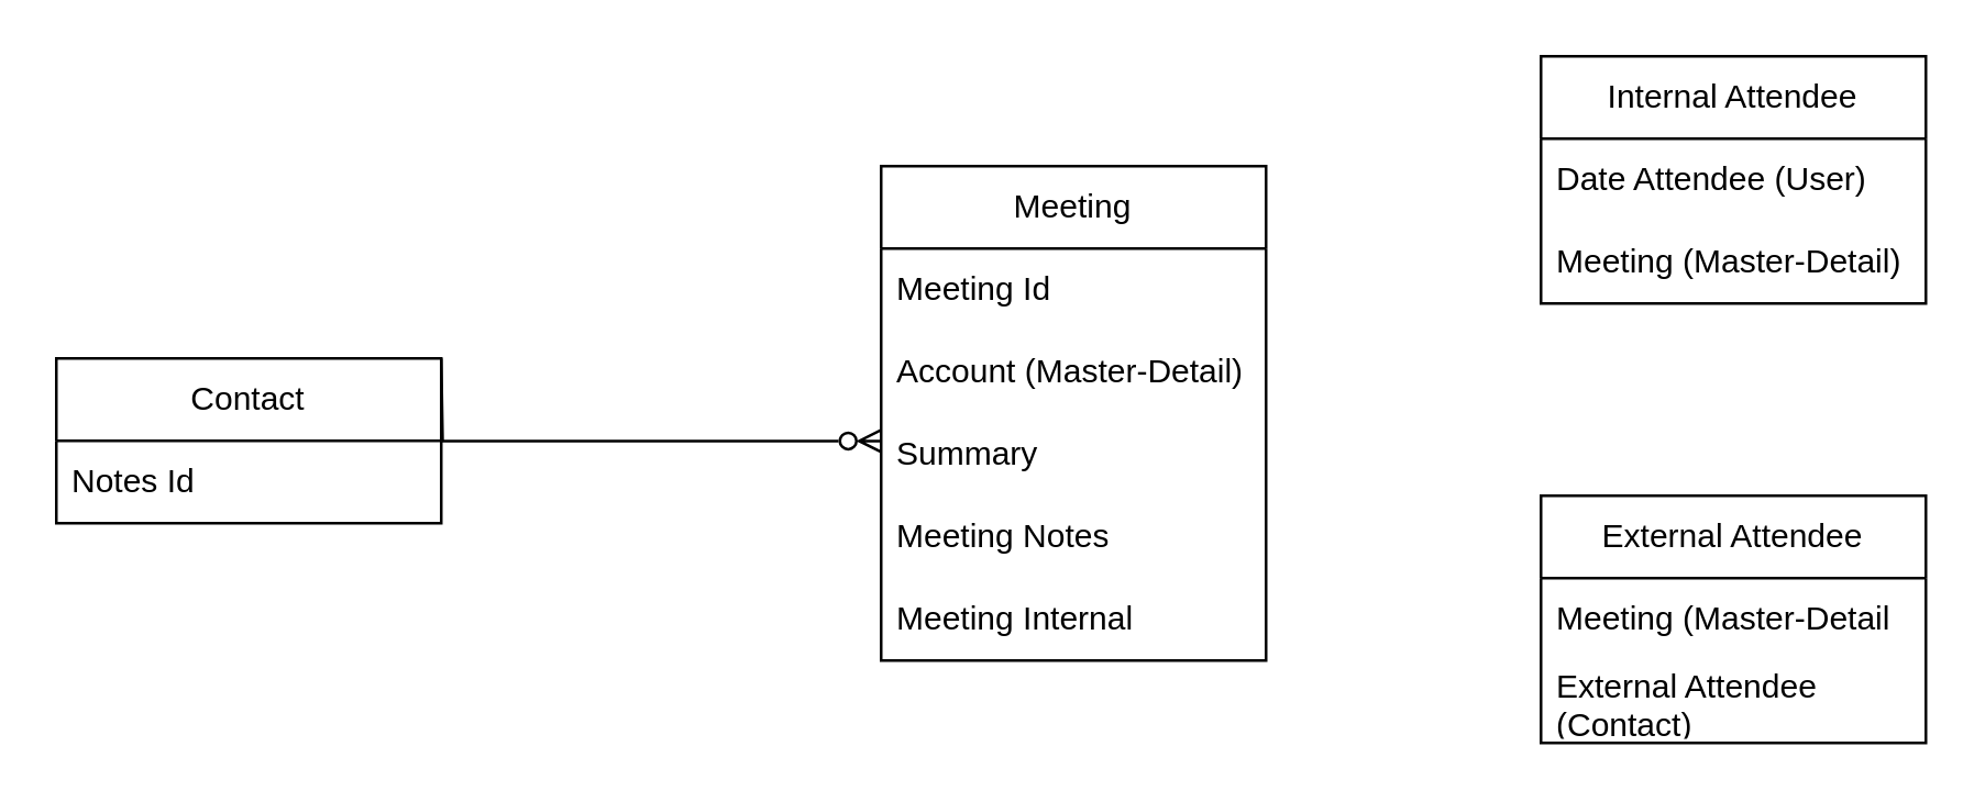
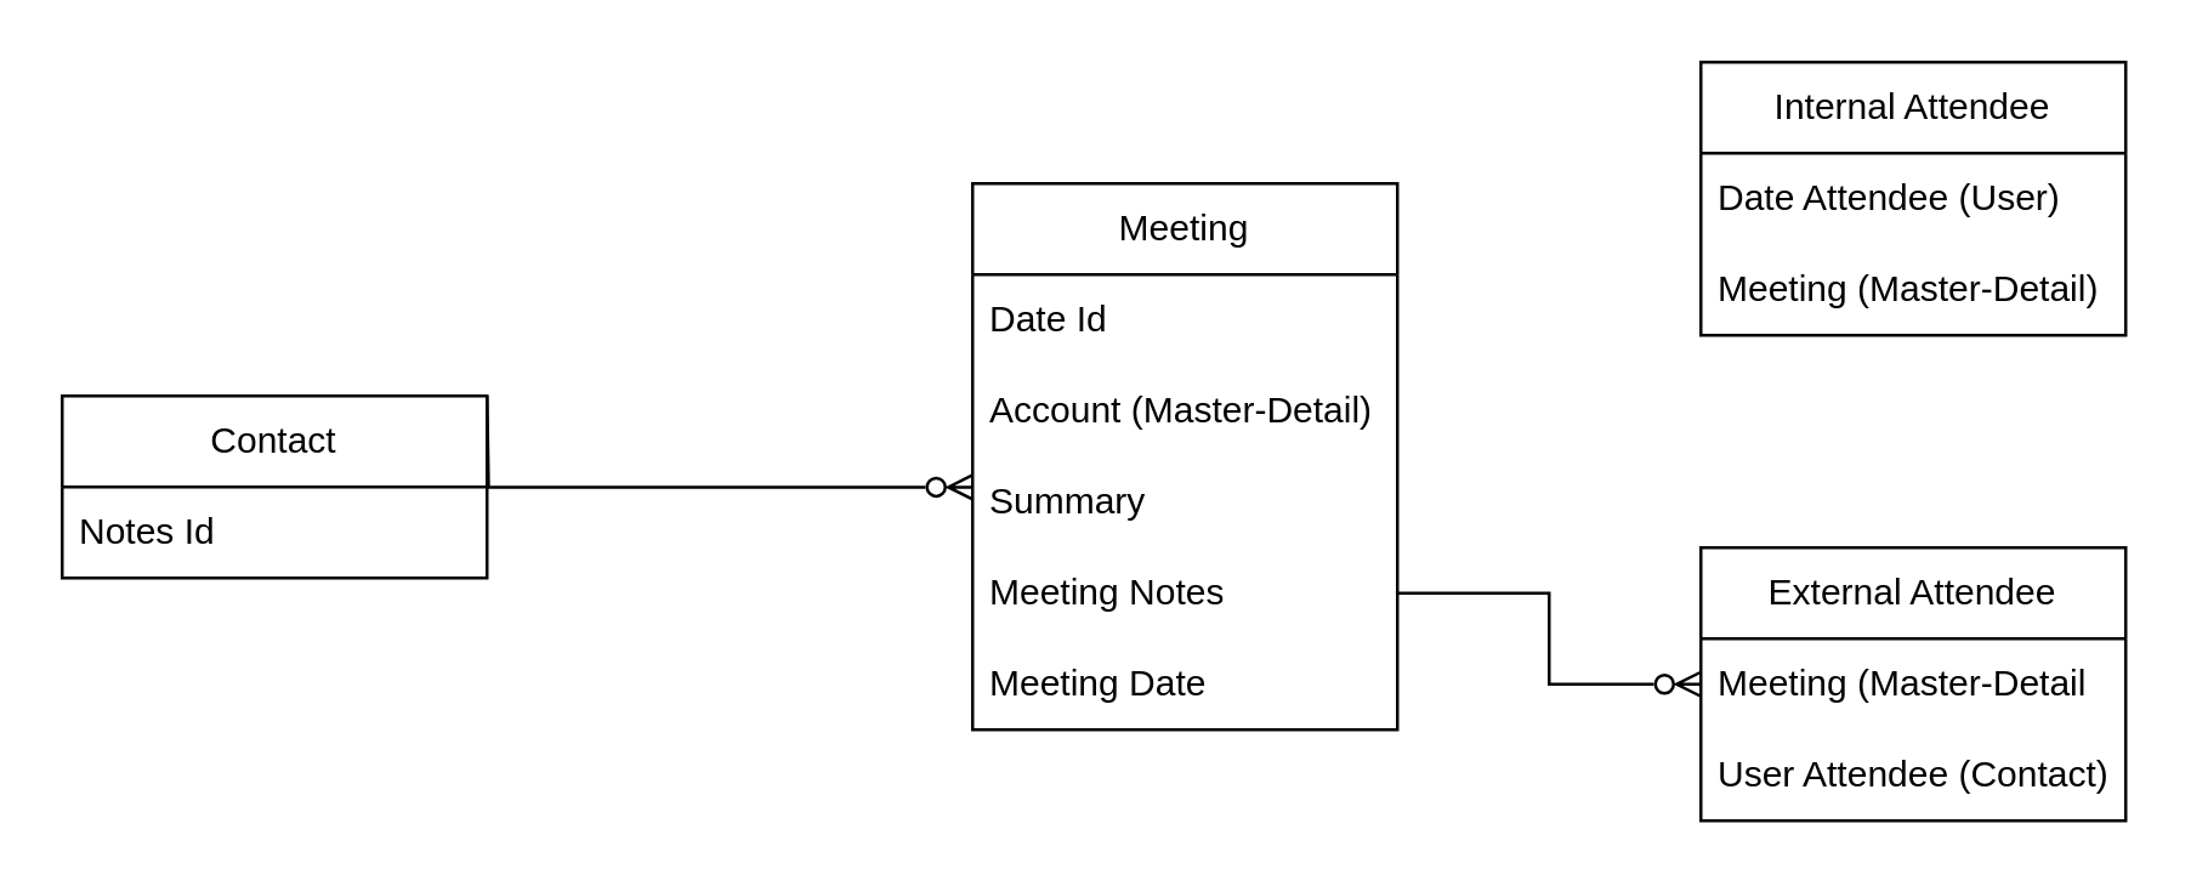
- <mxCell id="5" value="Meeting Id" style="text;strokeColor=none;fillColor=none;align=left;verticalAlign=middle;spacingLeft=4;spacingRight=4;overflow=hidden;points=[[0,0.5],[1,0.5]];portConstraint=eastwest;rotatable=0;whiteSpace=wrap;html=1;" vertex="1" parent="4"><mxGeometry y="30" width="140" height="30" as="geometry" /></mxCell>
+ <mxCell id="5" value="Date Id" style="text;strokeColor=none;fillColor=none;align=left;verticalAlign=middle;spacingLeft=4;spacingRight=4;overflow=hidden;points=[[0,0.5],[1,0.5]];portConstraint=eastwest;rotatable=0;whiteSpace=wrap;html=1;" vertex="1" parent="4"><mxGeometry y="30" width="140" height="30" as="geometry" /></mxCell>
+ <mxCell id="17" value="" style="edgeStyle=orthogonalEdgeStyle;rounded=0;orthogonalLoop=1;jettySize=auto;html=1;endArrow=ERzeroToMany;endFill=0;" edge="1" parent="1" source="8" target="14"><mxGeometry relative="1" as="geometry" /></mxCell>
- <mxCell id="9" value="Meeting Internal" style="text;strokeColor=none;fillColor=none;align=left;verticalAlign=middle;spacingLeft=4;spacingRight=4;overflow=hidden;points=[[0,0.5],[1,0.5]];portConstraint=eastwest;rotatable=0;whiteSpace=wrap;html=1;" vertex="1" parent="4"><mxGeometry y="150" width="140" height="30" as="geometry" /></mxCell>
+ <mxCell id="9" value="Meeting Date" style="text;strokeColor=none;fillColor=none;align=left;verticalAlign=middle;spacingLeft=4;spacingRight=4;overflow=hidden;points=[[0,0.5],[1,0.5]];portConstraint=eastwest;rotatable=0;whiteSpace=wrap;html=1;" vertex="1" parent="4"><mxGeometry y="150" width="140" height="30" as="geometry" /></mxCell>
- <mxCell id="15" value="External Attendee (Contact)" style="text;strokeColor=none;fillColor=none;align=left;verticalAlign=middle;spacingLeft=4;spacingRight=4;overflow=hidden;points=[[0,0.5],[1,0.5]];portConstraint=eastwest;rotatable=0;whiteSpace=wrap;html=1;" vertex="1" parent="13"><mxGeometry y="60" width="140" height="30" as="geometry" /></mxCell>
+ <mxCell id="15" value="User Attendee (Contact)" style="text;strokeColor=none;fillColor=none;align=left;verticalAlign=middle;spacingLeft=4;spacingRight=4;overflow=hidden;points=[[0,0.5],[1,0.5]];portConstraint=eastwest;rotatable=0;whiteSpace=wrap;html=1;" vertex="1" parent="13"><mxGeometry y="60" width="140" height="30" as="geometry" /></mxCell>
